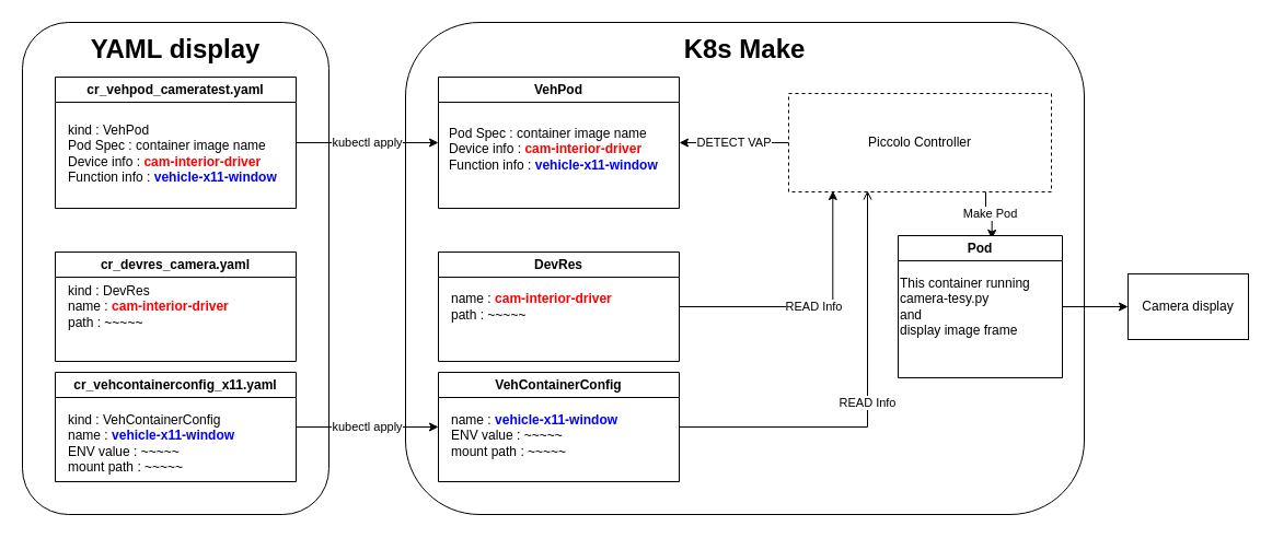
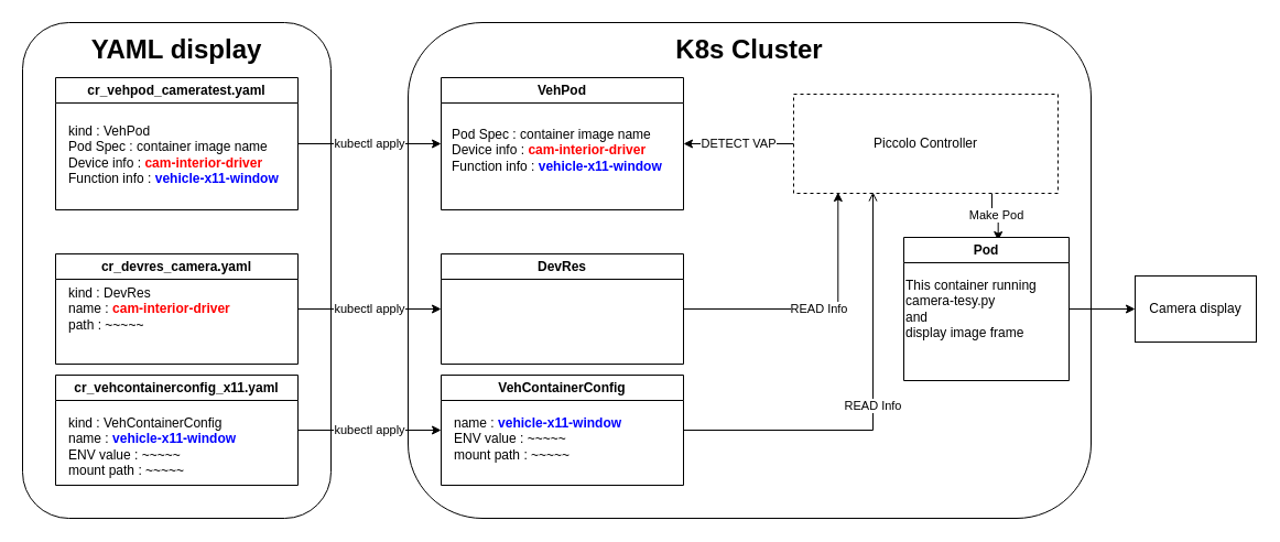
- <mxCell id="2" value="&lt;h1&gt;K8s Make&lt;/h1&gt;" style="rounded=1;whiteSpace=wrap;html=1;spacing=0;spacingBottom=400;fillColor=none;" parent="1" vertex="1"><mxGeometry x="370" y="20" width="620" height="450" as="geometry" /></mxCell>
+ <mxCell id="2" value="&lt;h1&gt;K8s Cluster&lt;/h1&gt;" style="rounded=1;whiteSpace=wrap;html=1;spacing=0;spacingBottom=400;fillColor=none;" parent="1" vertex="1"><mxGeometry x="370" y="20" width="620" height="450" as="geometry" /></mxCell>
+ <mxCell id="15" value="kubectl apply" style="edgeStyle=orthogonalEdgeStyle;rounded=0;orthogonalLoop=1;jettySize=auto;html=1;exitX=1;exitY=0.5;exitDx=0;exitDy=0;entryX=0;entryY=0.5;entryDx=0;entryDy=0;" parent="1" source="16" target="7" edge="1"><mxGeometry relative="1" as="geometry" /></mxCell>
- <mxCell id="8" value="name : &lt;b&gt;&lt;font color=&quot;#ff0000&quot;&gt;cam-interior-driver&lt;/font&gt;&lt;/b&gt;&lt;br&gt;path : ~~~~~" style="text;html=1;align=left;verticalAlign=middle;resizable=0;points=[];autosize=1;strokeColor=none;fillColor=none;" parent="7" vertex="1"><mxGeometry x="10" y="30" width="170" height="40" as="geometry" /></mxCell>
